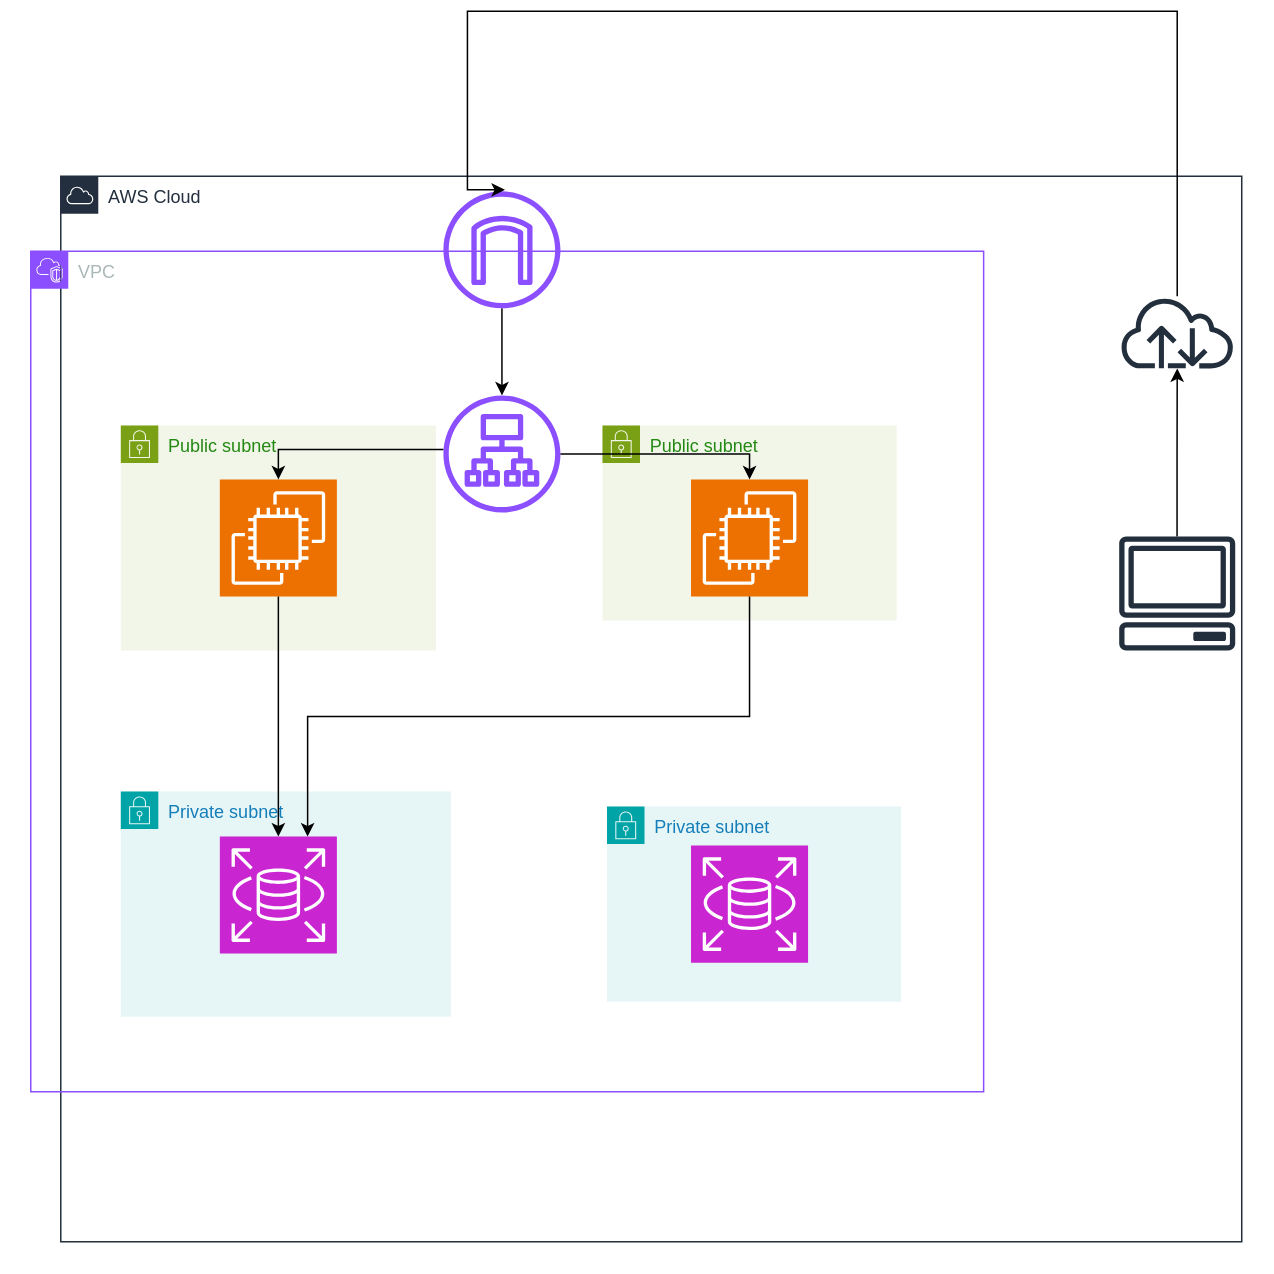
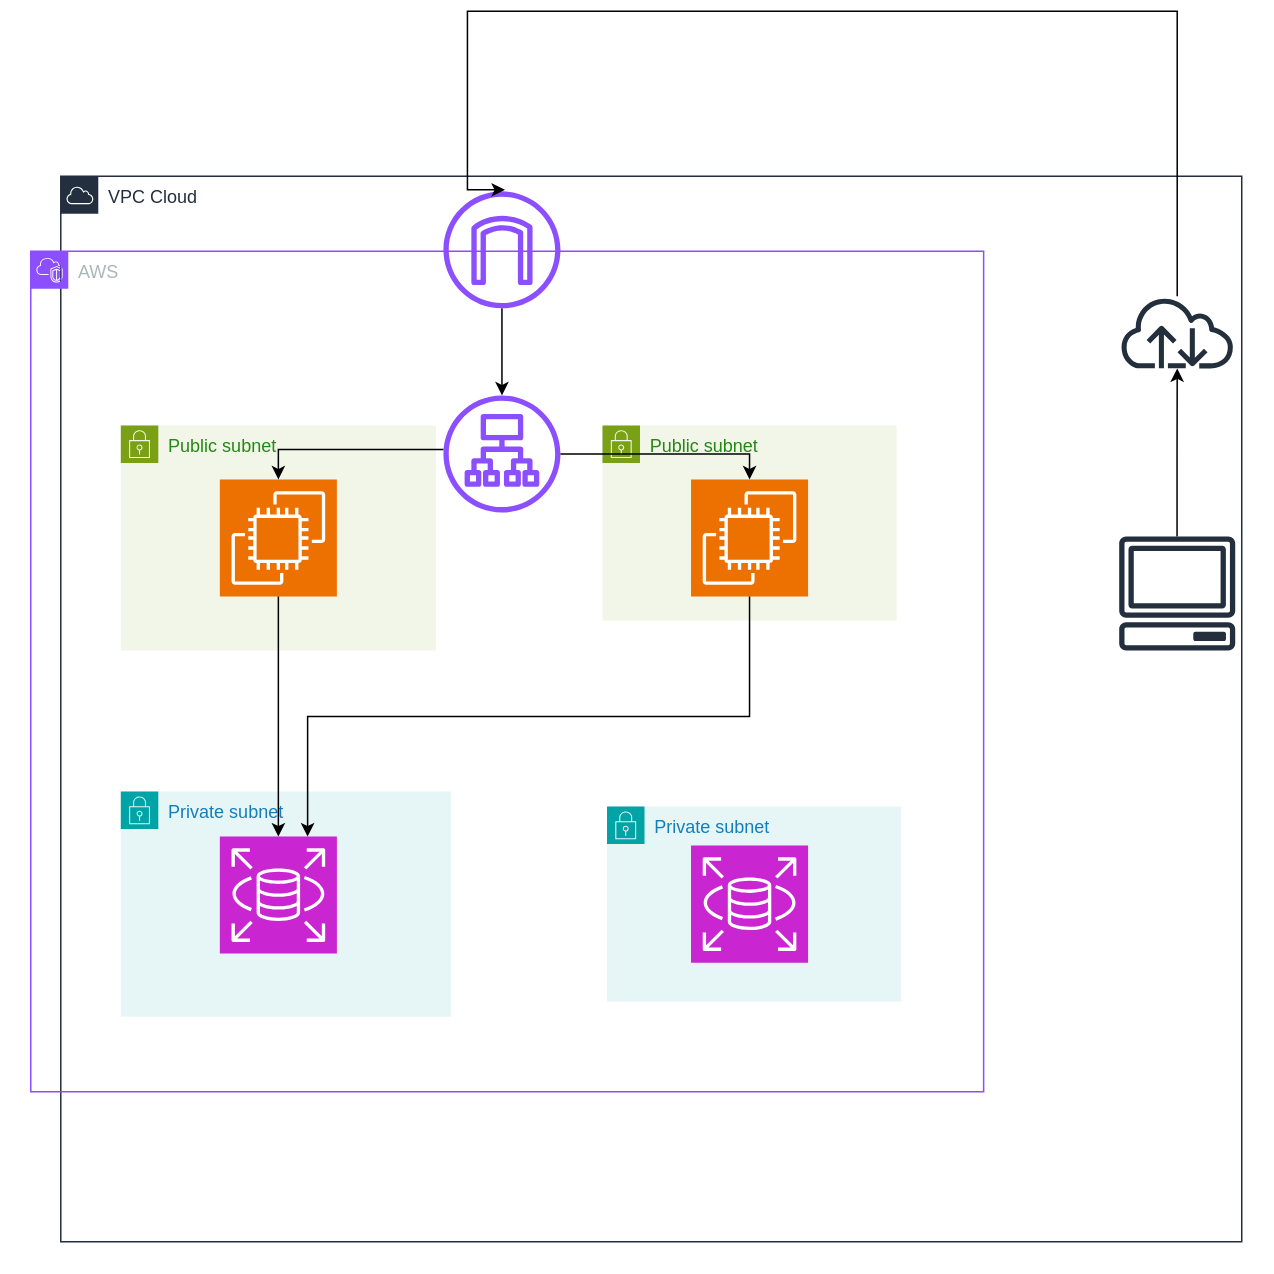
- <mxCell id="2" value="AWS Cloud" style="points=[[0,0],[0.25,0],[0.5,0],[0.75,0],[1,0],[1,0.25],[1,0.5],[1,0.75],[1,1],[0.75,1],[0.5,1],[0.25,1],[0,1],[0,0.75],[0,0.5],[0,0.25]];outlineConnect=0;gradientColor=none;html=1;whiteSpace=wrap;fontSize=12;fontStyle=0;container=1;pointerEvents=0;collapsible=0;recursiveResize=0;shape=mxgraph.aws4.group;grIcon=mxgraph.aws4.group_aws_cloud;strokeColor=#232F3E;fillColor=none;verticalAlign=top;align=left;spacingLeft=30;fontColor=#232F3E;dashed=0;" parent="1" vertex="1"><mxGeometry x="40" y="20" width="787" height="710" as="geometry" /></mxCell>
+ <mxCell id="2" value="VPC Cloud" style="points=[[0,0],[0.25,0],[0.5,0],[0.75,0],[1,0],[1,0.25],[1,0.5],[1,0.75],[1,1],[0.75,1],[0.5,1],[0.25,1],[0,1],[0,0.75],[0,0.5],[0,0.25]];outlineConnect=0;gradientColor=none;html=1;whiteSpace=wrap;fontSize=12;fontStyle=0;container=1;pointerEvents=0;collapsible=0;recursiveResize=0;shape=mxgraph.aws4.group;grIcon=mxgraph.aws4.group_aws_cloud;strokeColor=#232F3E;fillColor=none;verticalAlign=top;align=left;spacingLeft=30;fontColor=#232F3E;dashed=0;" parent="1" vertex="1"><mxGeometry x="40" y="20" width="787" height="710" as="geometry" /></mxCell>
- <mxCell id="3" value="VPC" style="points=[[0,0],[0.25,0],[0.5,0],[0.75,0],[1,0],[1,0.25],[1,0.5],[1,0.75],[1,1],[0.75,1],[0.5,1],[0.25,1],[0,1],[0,0.75],[0,0.5],[0,0.25]];outlineConnect=0;gradientColor=none;html=1;whiteSpace=wrap;fontSize=12;fontStyle=0;container=1;pointerEvents=0;collapsible=0;recursiveResize=0;shape=mxgraph.aws4.group;grIcon=mxgraph.aws4.group_vpc2;strokeColor=#8C4FFF;fillColor=none;verticalAlign=top;align=left;spacingLeft=30;fontColor=#AAB7B8;dashed=0;" parent="2" vertex="1"><mxGeometry x="-20" y="50" width="635" height="560" as="geometry" /></mxCell>
+ <mxCell id="3" value="AWS" style="points=[[0,0],[0.25,0],[0.5,0],[0.75,0],[1,0],[1,0.25],[1,0.5],[1,0.75],[1,1],[0.75,1],[0.5,1],[0.25,1],[0,1],[0,0.75],[0,0.5],[0,0.25]];outlineConnect=0;gradientColor=none;html=1;whiteSpace=wrap;fontSize=12;fontStyle=0;container=1;pointerEvents=0;collapsible=0;recursiveResize=0;shape=mxgraph.aws4.group;grIcon=mxgraph.aws4.group_vpc2;strokeColor=#8C4FFF;fillColor=none;verticalAlign=top;align=left;spacingLeft=30;fontColor=#AAB7B8;dashed=0;" parent="2" vertex="1"><mxGeometry x="-20" y="50" width="635" height="560" as="geometry" /></mxCell>
